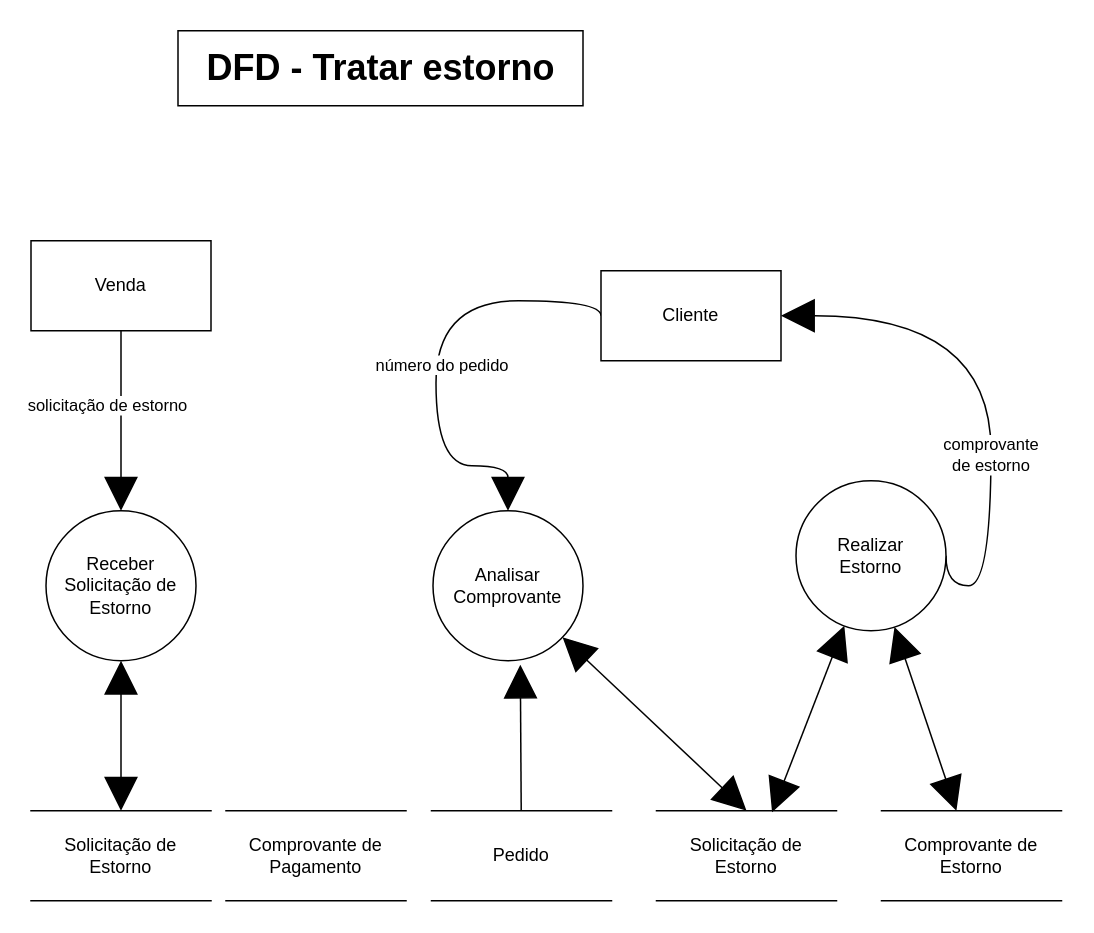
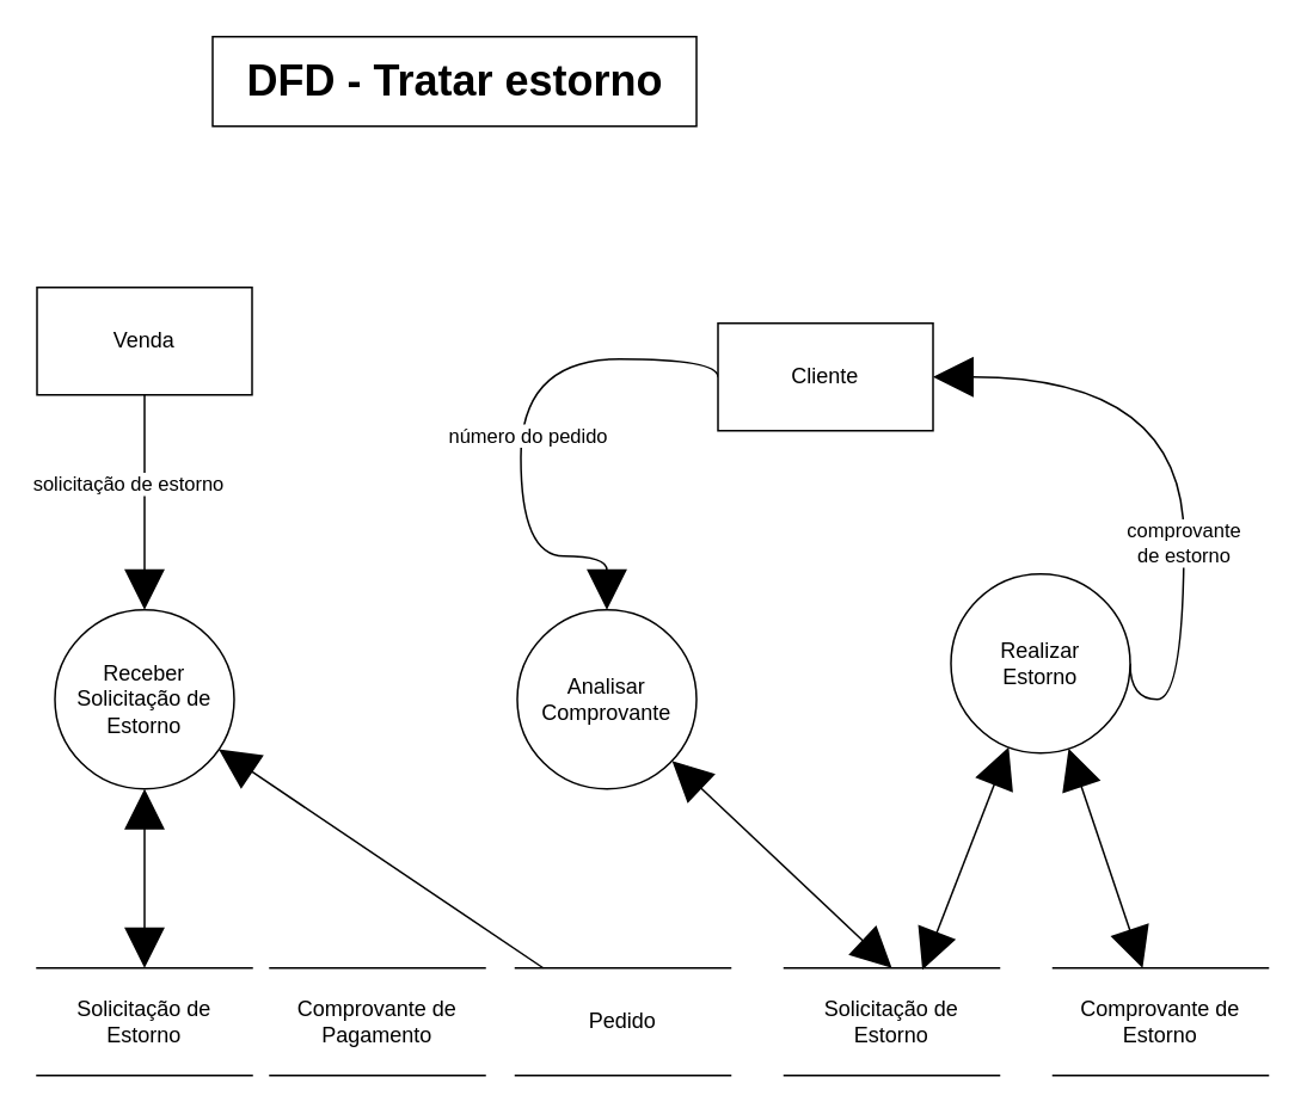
- <mxCell id="11" style="edgeStyle=none;rounded=0;orthogonalLoop=1;jettySize=auto;html=1;entryX=0.582;entryY=1.026;entryDx=0;entryDy=0;entryPerimeter=0;startArrow=none;startFill=0;startSize=20;endArrow=block;endFill=1;endSize=20;" parent="1" source="12" target="5" edge="1"><mxGeometry relative="1" as="geometry" /></mxCell>
+ <mxCell id="11" style="edgeStyle=none;rounded=0;orthogonalLoop=1;jettySize=auto;html=1;startArrow=none;startFill=0;startSize=20;endArrow=block;endFill=1;endSize=20;" parent="1" source="12" target="20" edge="1"><mxGeometry relative="1" as="geometry" /></mxCell>
